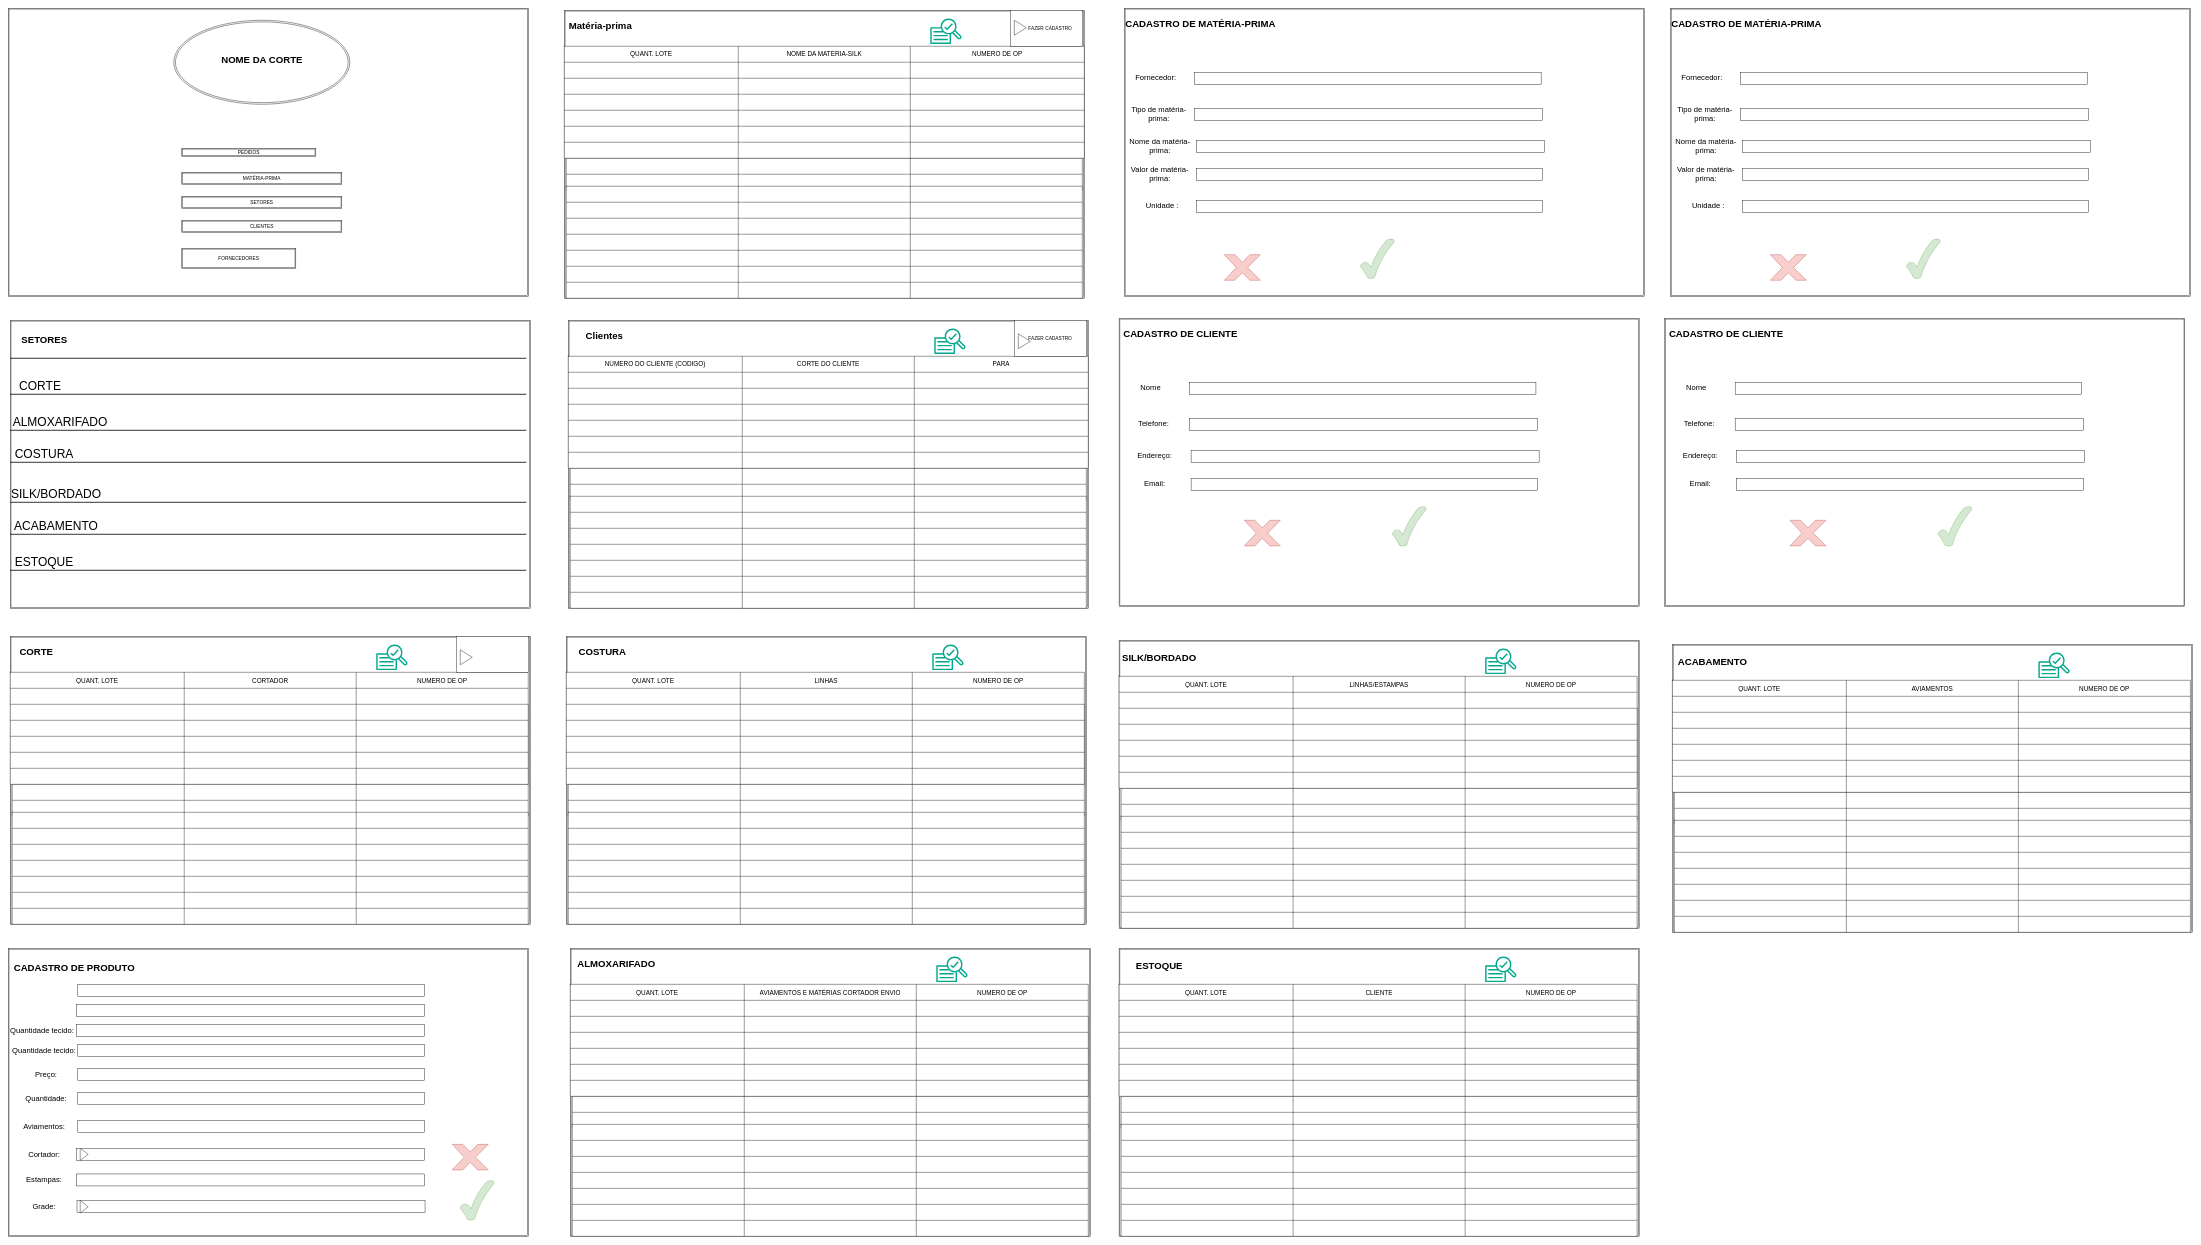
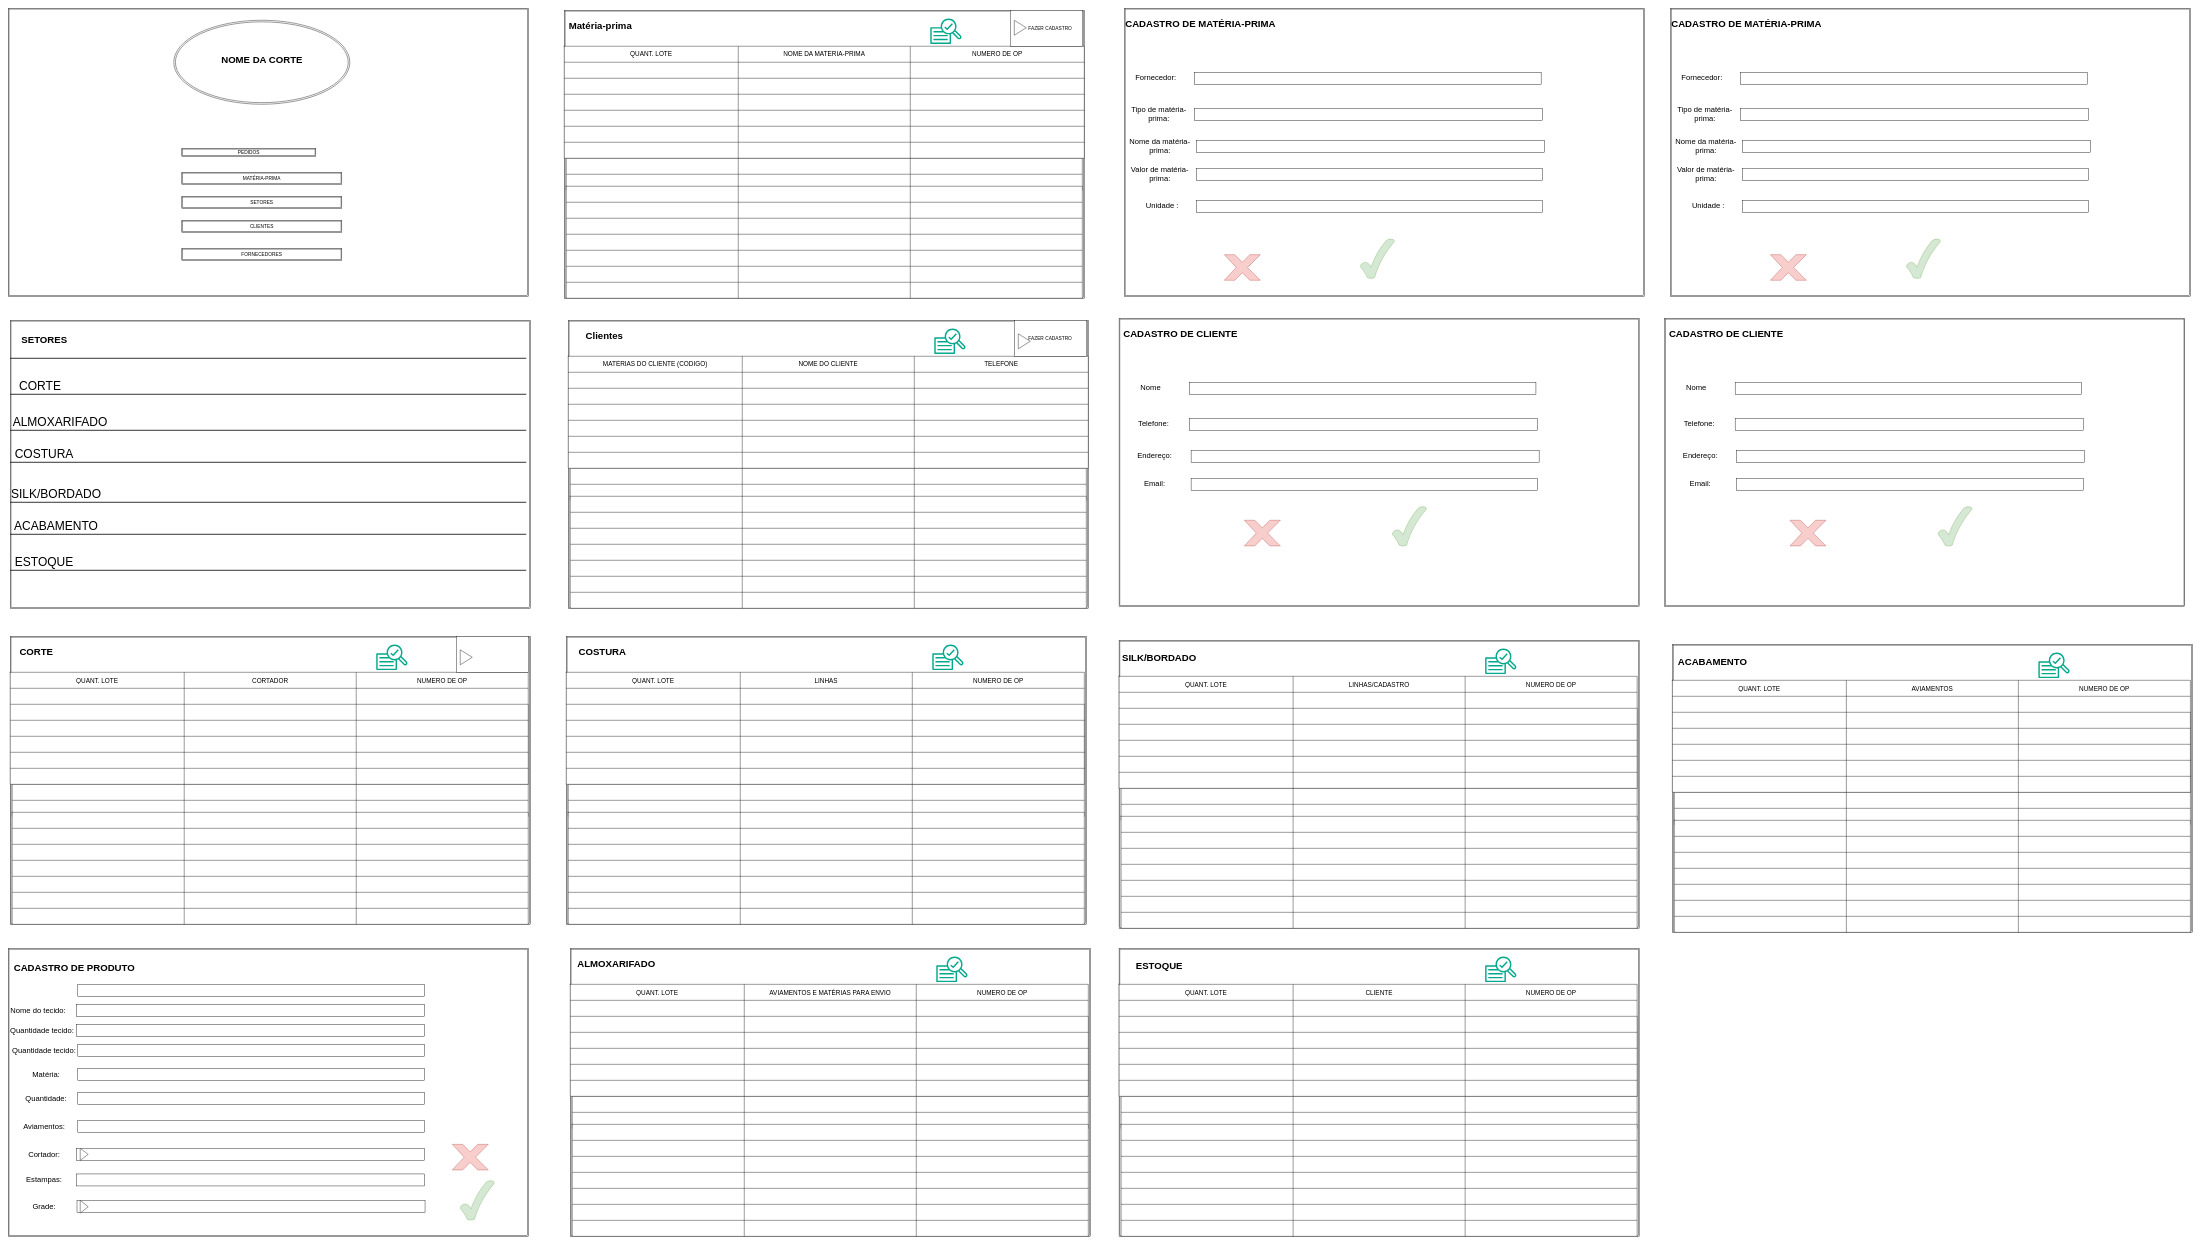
- <mxCell id="206" value="NOME DA MATÉRIA-SILK" style="shape=partialRectangle;html=1;whiteSpace=wrap;connectable=0;strokeColor=inherit;overflow=hidden;fillColor=none;top=0;left=0;bottom=0;right=0;pointerEvents=1;fontSize=16;" vertex="1" parent="204"><mxGeometry x="435" width="430" height="40" as="geometry"><mxRectangle width="430" height="40" as="alternateBounds" /></mxGeometry></mxCell>
+ <mxCell id="206" value="NOME DA MATÉRIA-PRIMA" style="shape=partialRectangle;html=1;whiteSpace=wrap;connectable=0;strokeColor=inherit;overflow=hidden;fillColor=none;top=0;left=0;bottom=0;right=0;pointerEvents=1;fontSize=16;" vertex="1" parent="204"><mxGeometry x="435" width="430" height="40" as="geometry"><mxRectangle width="430" height="40" as="alternateBounds" /></mxGeometry></mxCell>
- <mxCell id="12" value="FORNECEDORES" style="shape=ext;double=1;rounded=0;whiteSpace=wrap;html=1;" parent="1" vertex="1"><mxGeometry x="454" y="620" width="285" height="50" as="geometry" /></mxCell>
+ <mxCell id="12" value="FORNECEDORES" style="shape=ext;double=1;rounded=0;whiteSpace=wrap;html=1;" parent="1" vertex="1"><mxGeometry x="454" y="620" width="400" height="30" as="geometry" /></mxCell>
- <mxCell id="298" value="NÚMERO DO CLIENTE (CODIGO)" style="shape=partialRectangle;html=1;whiteSpace=wrap;connectable=0;strokeColor=inherit;overflow=hidden;fillColor=none;top=0;left=0;bottom=0;right=0;pointerEvents=1;fontSize=16;" vertex="1" parent="297"><mxGeometry width="435" height="40" as="geometry"><mxRectangle width="435" height="40" as="alternateBounds" /></mxGeometry></mxCell>
+ <mxCell id="298" value="MATÉRIAS DO CLIENTE (CODIGO)" style="shape=partialRectangle;html=1;whiteSpace=wrap;connectable=0;strokeColor=inherit;overflow=hidden;fillColor=none;top=0;left=0;bottom=0;right=0;pointerEvents=1;fontSize=16;" vertex="1" parent="297"><mxGeometry width="435" height="40" as="geometry"><mxRectangle width="435" height="40" as="alternateBounds" /></mxGeometry></mxCell>
- <mxCell id="299" value="CORTE DO CLIENTE" style="shape=partialRectangle;html=1;whiteSpace=wrap;connectable=0;strokeColor=inherit;overflow=hidden;fillColor=none;top=0;left=0;bottom=0;right=0;pointerEvents=1;fontSize=16;" vertex="1" parent="297"><mxGeometry x="435" width="430" height="40" as="geometry"><mxRectangle width="430" height="40" as="alternateBounds" /></mxGeometry></mxCell>
+ <mxCell id="299" value="NOME DO CLIENTE" style="shape=partialRectangle;html=1;whiteSpace=wrap;connectable=0;strokeColor=inherit;overflow=hidden;fillColor=none;top=0;left=0;bottom=0;right=0;pointerEvents=1;fontSize=16;" vertex="1" parent="297"><mxGeometry x="435" width="430" height="40" as="geometry"><mxRectangle width="430" height="40" as="alternateBounds" /></mxGeometry></mxCell>
- <mxCell id="300" value="PARA" style="shape=partialRectangle;html=1;whiteSpace=wrap;connectable=0;strokeColor=inherit;overflow=hidden;fillColor=none;top=0;left=0;bottom=0;right=0;pointerEvents=1;fontSize=16;" vertex="1" parent="297"><mxGeometry x="865" width="435" height="40" as="geometry"><mxRectangle width="435" height="40" as="alternateBounds" /></mxGeometry></mxCell>
+ <mxCell id="300" value="TELEFONE" style="shape=partialRectangle;html=1;whiteSpace=wrap;connectable=0;strokeColor=inherit;overflow=hidden;fillColor=none;top=0;left=0;bottom=0;right=0;pointerEvents=1;fontSize=16;" vertex="1" parent="297"><mxGeometry x="865" width="435" height="40" as="geometry"><mxRectangle width="435" height="40" as="alternateBounds" /></mxGeometry></mxCell>
- <mxCell id="602" value="LINHAS/ESTAMPAS" style="shape=partialRectangle;html=1;whiteSpace=wrap;connectable=0;strokeColor=inherit;overflow=hidden;fillColor=none;top=0;left=0;bottom=0;right=0;pointerEvents=1;fontSize=16;" vertex="1" parent="600"><mxGeometry x="435" width="430" height="40" as="geometry"><mxRectangle width="430" height="40" as="alternateBounds" /></mxGeometry></mxCell>
+ <mxCell id="602" value="LINHAS/CADASTRO" style="shape=partialRectangle;html=1;whiteSpace=wrap;connectable=0;strokeColor=inherit;overflow=hidden;fillColor=none;top=0;left=0;bottom=0;right=0;pointerEvents=1;fontSize=16;" vertex="1" parent="600"><mxGeometry x="435" width="430" height="40" as="geometry"><mxRectangle width="430" height="40" as="alternateBounds" /></mxGeometry></mxCell>
- <mxCell id="483" value="AVIAMENTOS E MATÉRIAS CORTADOR ENVIO" style="shape=partialRectangle;html=1;whiteSpace=wrap;connectable=0;strokeColor=inherit;overflow=hidden;fillColor=none;top=0;left=0;bottom=0;right=0;pointerEvents=1;fontSize=16;" vertex="1" parent="481"><mxGeometry x="435" width="430" height="40" as="geometry"><mxRectangle width="430" height="40" as="alternateBounds" /></mxGeometry></mxCell>
+ <mxCell id="483" value="AVIAMENTOS E MATÉRIAS PARA ENVIO" style="shape=partialRectangle;html=1;whiteSpace=wrap;connectable=0;strokeColor=inherit;overflow=hidden;fillColor=none;top=0;left=0;bottom=0;right=0;pointerEvents=1;fontSize=16;" vertex="1" parent="481"><mxGeometry x="435" width="430" height="40" as="geometry"><mxRectangle width="430" height="40" as="alternateBounds" /></mxGeometry></mxCell>
+ <mxCell id="130" value="&lt;font style=&quot;font-size: 19px;&quot;&gt;Nome do tecido:&lt;/font&gt;" style="text;html=1;align=center;verticalAlign=middle;whiteSpace=wrap;rounded=0;" vertex="1" parent="1"><mxGeometry y="2510" width="150" height="30" as="geometry" x="20" /></mxCell>
- <mxCell id="133" value="&lt;span style=&quot;font-size: 19px;&quot;&gt;Preço:&lt;/span&gt;" style="text;html=1;align=center;verticalAlign=middle;whiteSpace=wrap;rounded=0;" vertex="1" parent="1"><mxGeometry x="30" y="2670" width="170" height="30" as="geometry" /></mxCell>
+ <mxCell id="133" value="&lt;span style=&quot;font-size: 19px;&quot;&gt;Matéria:&lt;/span&gt;" style="text;html=1;align=center;verticalAlign=middle;whiteSpace=wrap;rounded=0;" vertex="1" parent="1"><mxGeometry x="30" y="2670" width="170" height="30" as="geometry" /></mxCell>
